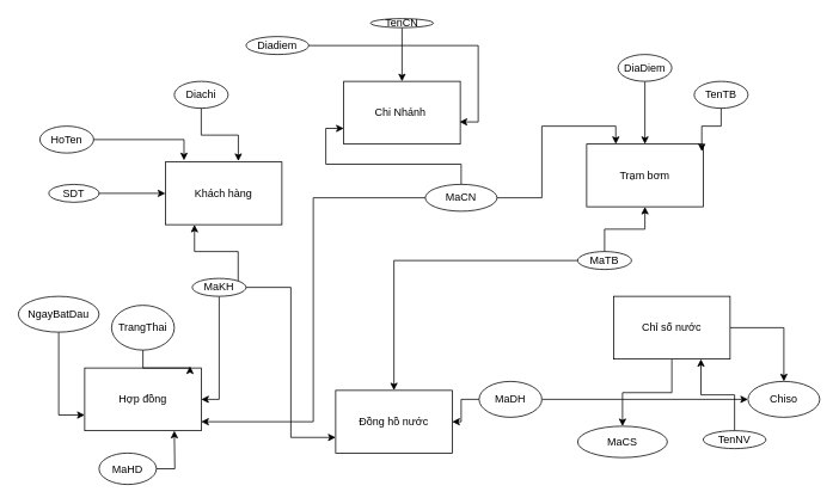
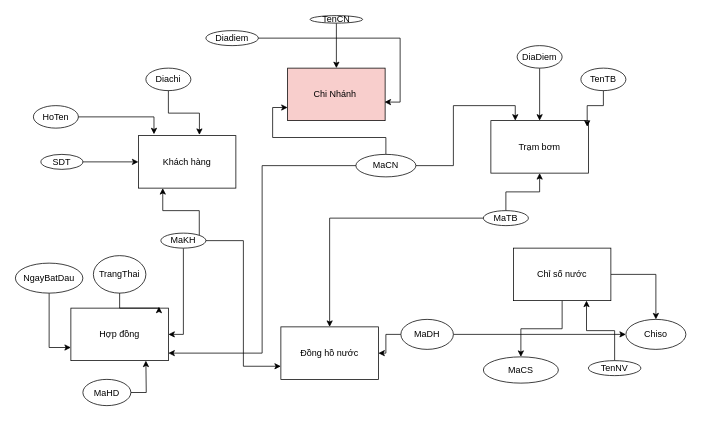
- <mxCell id="2" value="Chi Nhánh&amp;nbsp;" style="rounded=0;whiteSpace=wrap;html=1;" vertex="1" parent="1"><mxGeometry x="383" y="90" width="130" height="70" as="geometry" /></mxCell>
+ <mxCell id="2" value="Chi Nhánh&amp;nbsp;" style="rounded=0;whiteSpace=wrap;html=1;fillColor=#f8cecc;" vertex="1" parent="1"><mxGeometry x="383" y="90" width="130" height="70" as="geometry" /></mxCell>
- <mxCell id="41" value="NgayBatDau" style="ellipse;whiteSpace=wrap;html=1;" vertex="1" parent="1"><mxGeometry x="20" y="330" width="90" height="40" as="geometry" /></mxCell>
+ <mxCell id="41" value="NgayBatDau" style="ellipse;whiteSpace=wrap;html=1;" vertex="1" parent="1"><mxGeometry x="20" y="350" width="90" height="40" as="geometry" /></mxCell>
